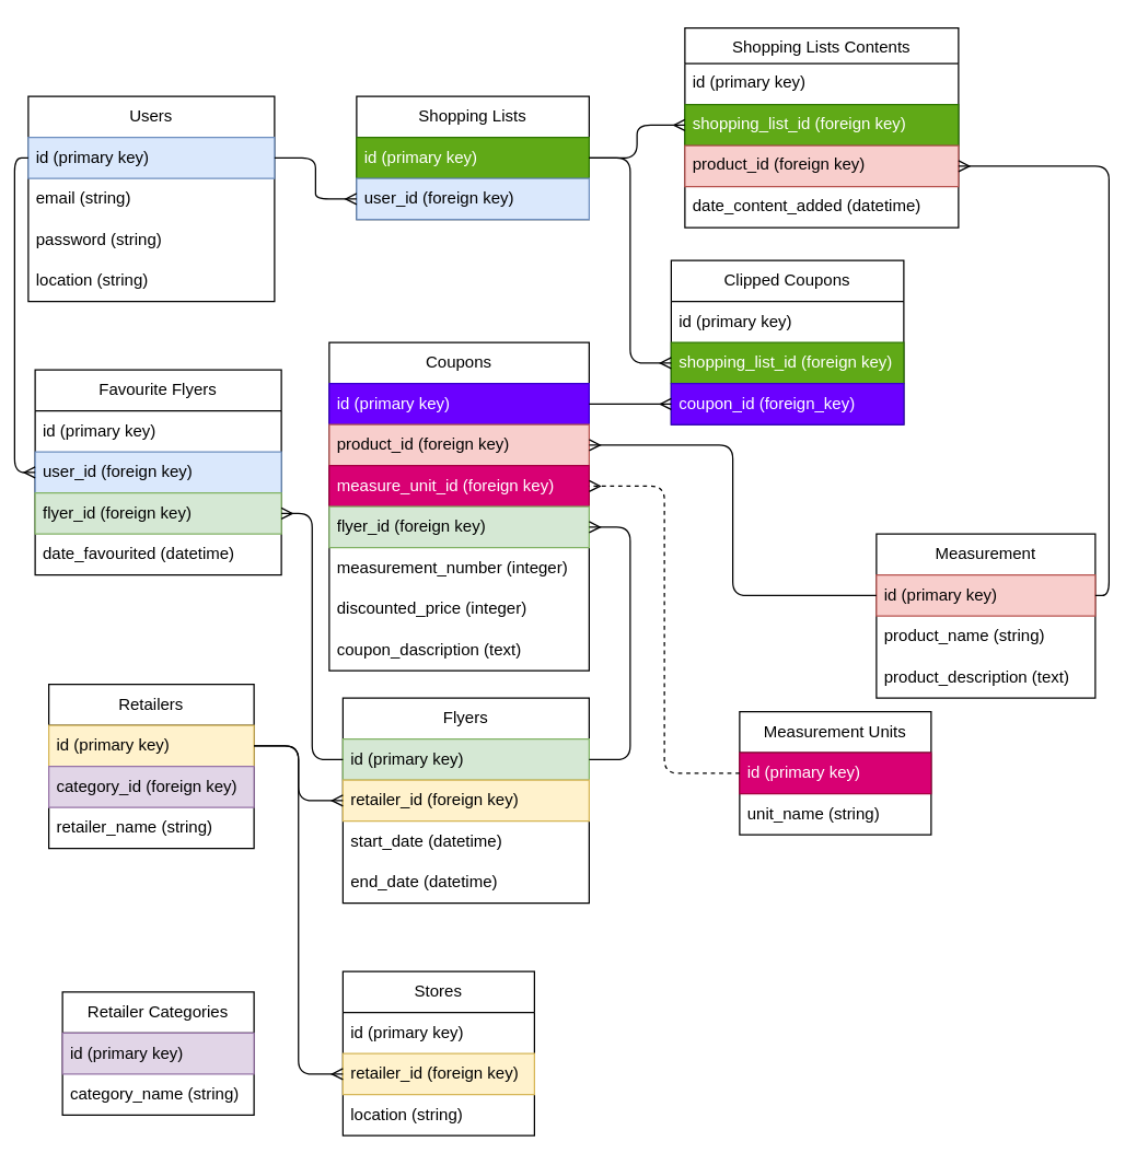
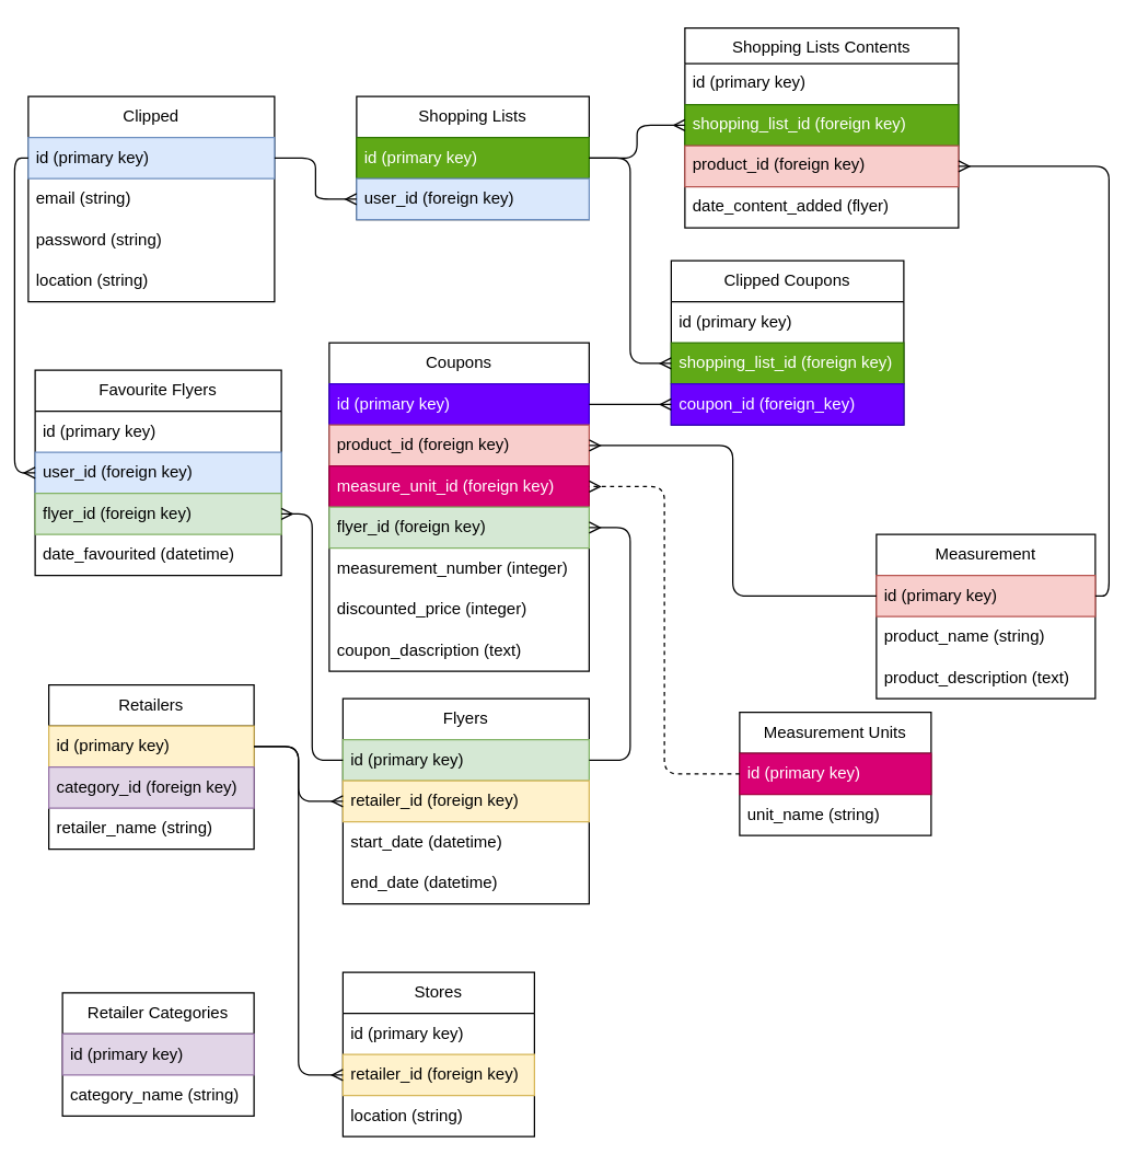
- <mxCell id="2" value="Users" style="swimlane;fontStyle=0;childLayout=stackLayout;horizontal=1;startSize=30;horizontalStack=0;resizeParent=1;resizeParentMax=0;resizeLast=0;collapsible=1;marginBottom=0;whiteSpace=wrap;html=1;" parent="1" vertex="1"><mxGeometry x="20" y="70" width="180" height="150" as="geometry" /></mxCell>
+ <mxCell id="2" value="Clipped" style="swimlane;fontStyle=0;childLayout=stackLayout;horizontal=1;startSize=30;horizontalStack=0;resizeParent=1;resizeParentMax=0;resizeLast=0;collapsible=1;marginBottom=0;whiteSpace=wrap;html=1;" parent="1" vertex="1"><mxGeometry x="20" y="70" width="180" height="150" as="geometry" /></mxCell>
- <mxCell id="56" value="date_content_added (datetime)" style="text;strokeColor=none;fillColor=none;spacingLeft=4;spacingRight=4;overflow=hidden;rotatable=0;points=[[0,0.5],[1,0.5]];portConstraint=eastwest;fontSize=12;" parent="52" vertex="1"><mxGeometry y="116" width="200" height="30" as="geometry" /></mxCell>
+ <mxCell id="56" value="date_content_added (flyer)" style="text;strokeColor=none;fillColor=none;spacingLeft=4;spacingRight=4;overflow=hidden;rotatable=0;points=[[0,0.5],[1,0.5]];portConstraint=eastwest;fontSize=12;" parent="52" vertex="1"><mxGeometry y="116" width="200" height="30" as="geometry" /></mxCell>
